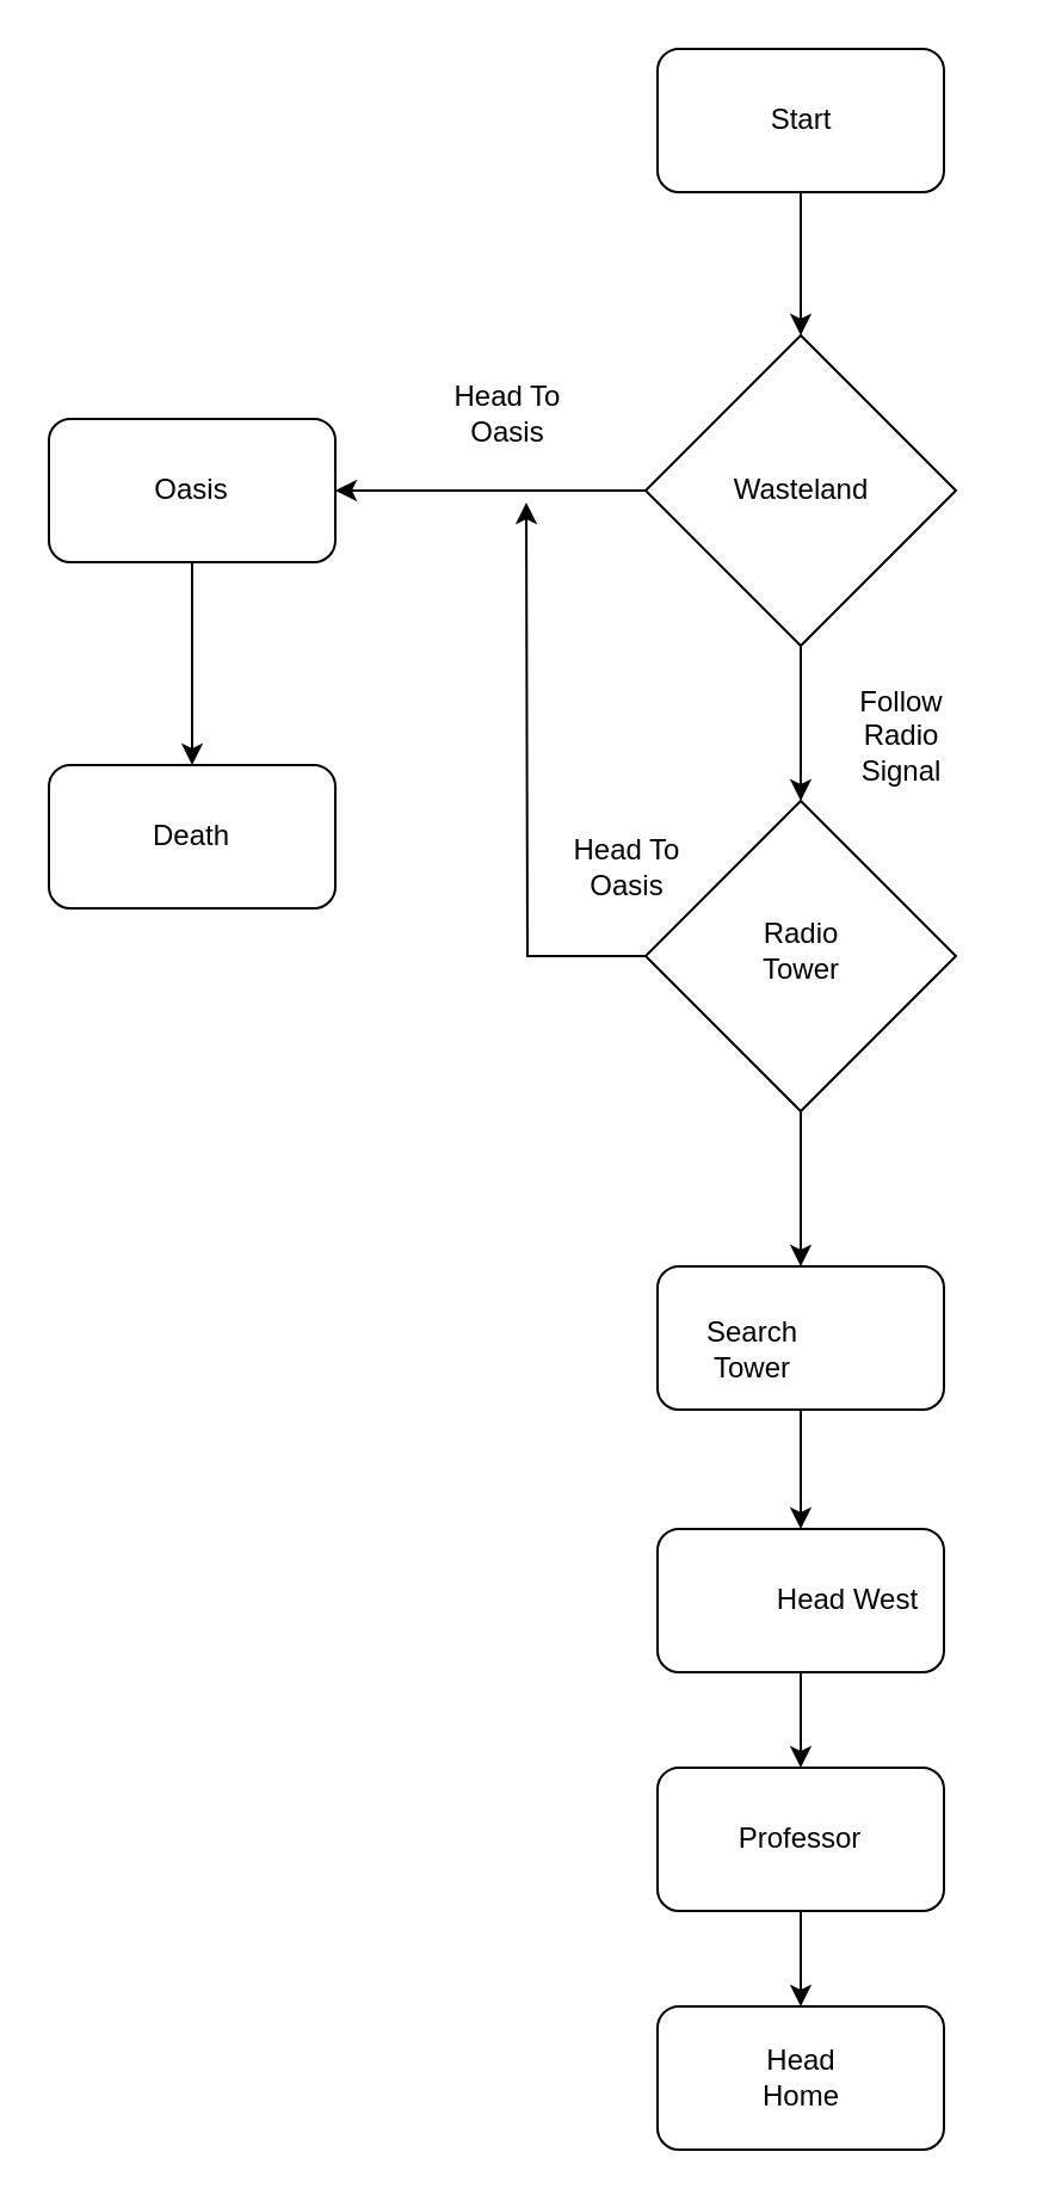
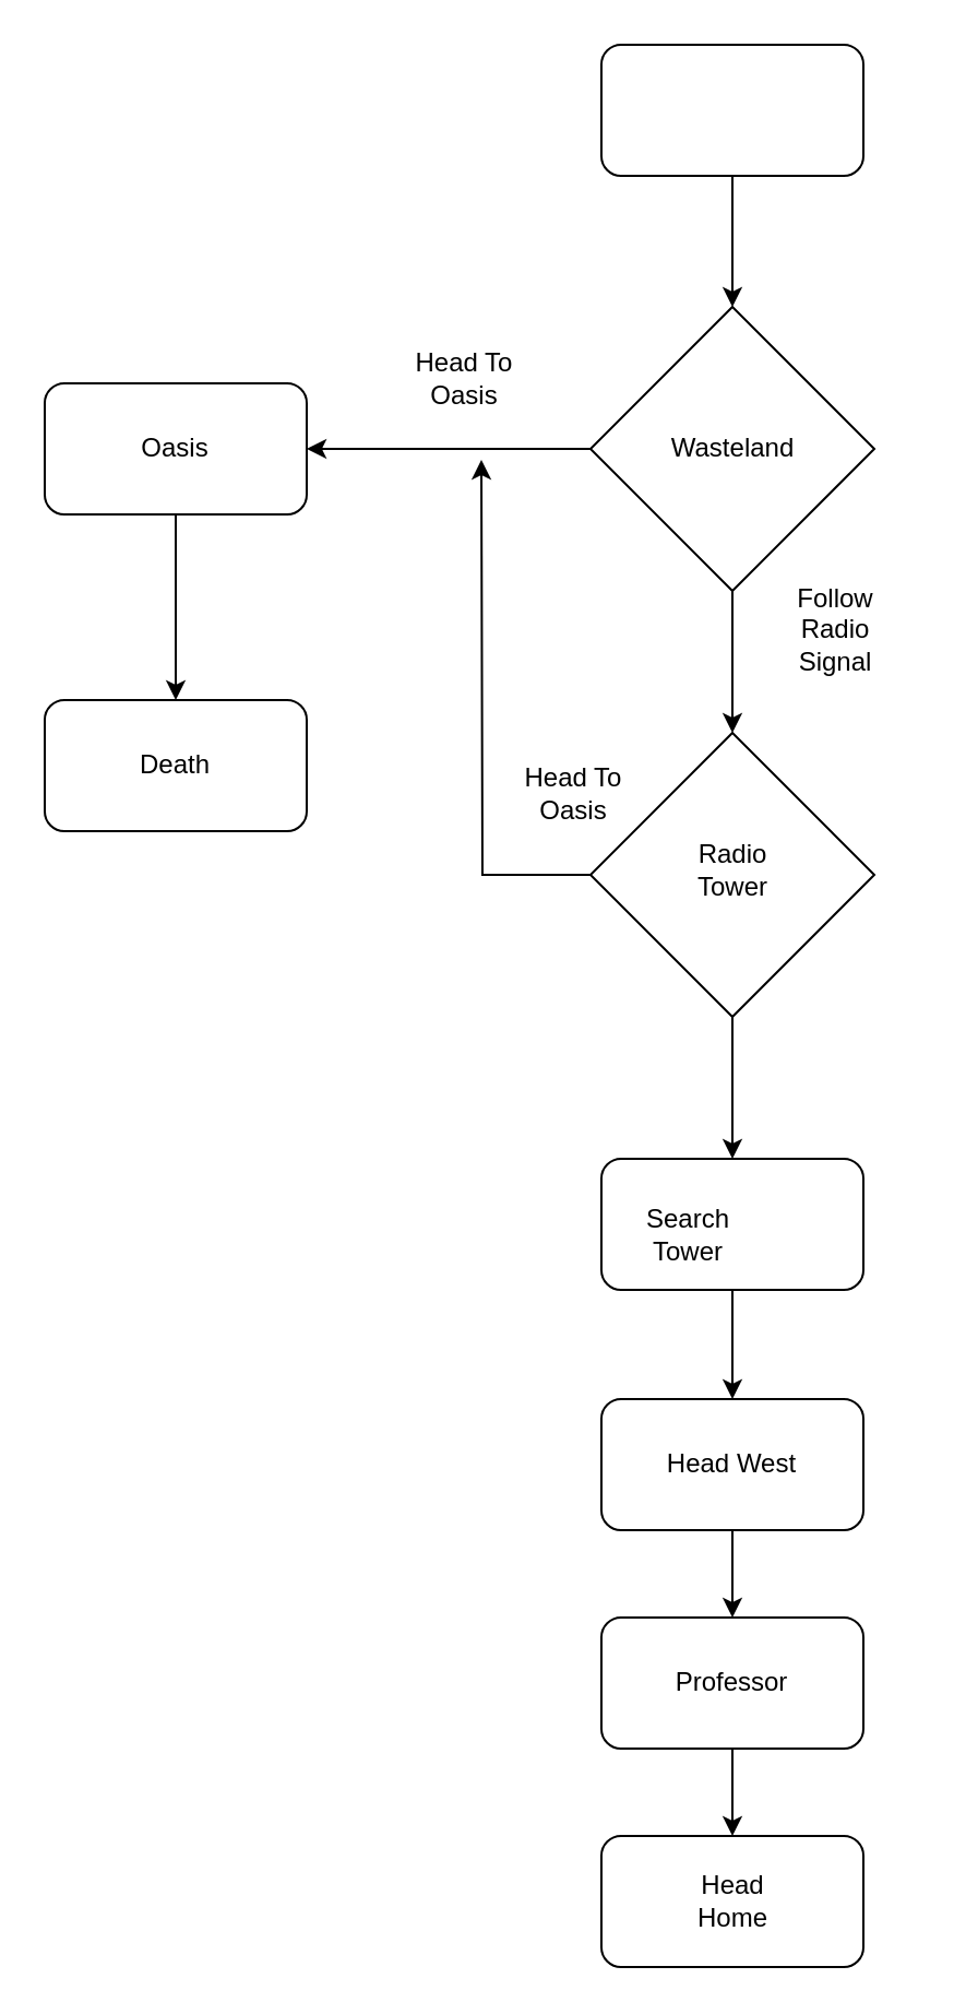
- <mxCell id="15" value="Start" style="text;strokeColor=none;align=center;fillColor=none;html=1;verticalAlign=middle;whiteSpace=wrap;rounded=0;" vertex="1" parent="1"><mxGeometry x="303" y="32.5" width="65" height="35" as="geometry" /></mxCell>
- <mxCell id="21" value="Follow Radio Signal" style="text;strokeColor=none;align=center;fillColor=none;html=1;verticalAlign=middle;whiteSpace=wrap;rounded=0;" vertex="1" parent="1"><mxGeometry x="345" y="290" width="65" height="35" as="geometry" /></mxCell>
+ <mxCell id="21" value="Follow Radio Signal" style="text;strokeColor=none;align=center;fillColor=none;html=1;verticalAlign=middle;whiteSpace=wrap;rounded=0;" vertex="1" parent="1"><mxGeometry x="350" y="270" width="65" height="35" as="geometry" /></mxCell>
- <mxCell id="26" value="Head West" style="text;strokeColor=none;align=center;fillColor=none;html=1;verticalAlign=middle;whiteSpace=wrap;rounded=0;" vertex="1" parent="1"><mxGeometry x="320" y="650" width="70" height="40" as="geometry" /></mxCell>
+ <mxCell id="26" value="Head West" style="text;strokeColor=none;align=center;fillColor=none;html=1;verticalAlign=middle;whiteSpace=wrap;rounded=0;" vertex="1" parent="1"><mxGeometry x="300" y="650" width="70" height="40" as="geometry" /></mxCell>
